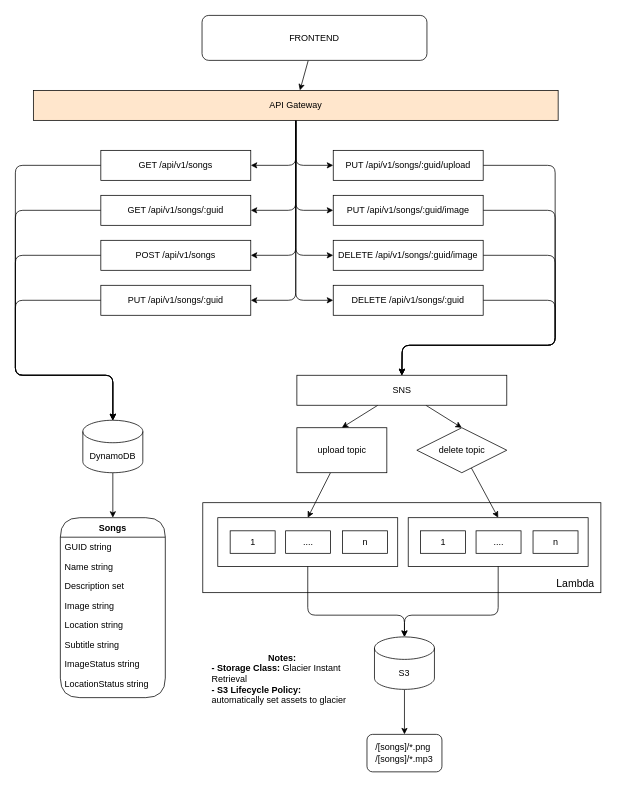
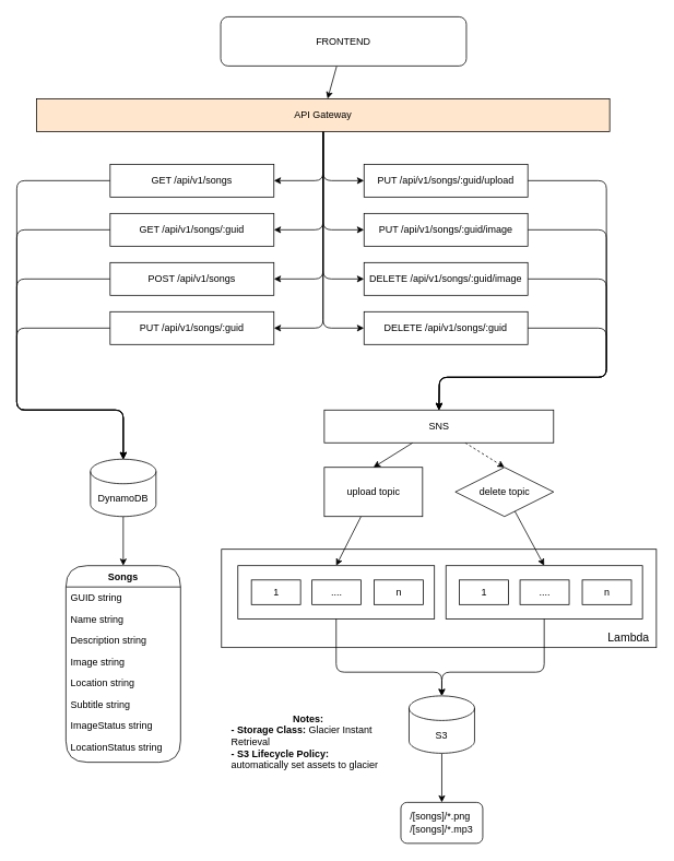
- <mxCell id="50" style="edgeStyle=none;html=1;entryX=0.5;entryY=0;entryDx=0;entryDy=0;" edge="1" parent="1" source="51" target="48"><mxGeometry relative="1" as="geometry" /></mxCell>
+ <mxCell id="50" style="edgeStyle=none;html=1;entryX=0.5;entryY=0;entryDx=0;entryDy=0;dashed=1;" edge="1" parent="1" source="51" target="48"><mxGeometry relative="1" as="geometry" /></mxCell>
- <mxCell id="12" value="Description set" style="text;strokeColor=none;fillColor=none;align=left;verticalAlign=top;spacingLeft=4;spacingRight=4;overflow=hidden;rotatable=0;points=[[0,0.5],[1,0.5]];portConstraint=eastwest;rounded=1;" parent="9" vertex="1"><mxGeometry y="78" width="140" height="26" as="geometry" /></mxCell>
+ <mxCell id="12" value="Description string" style="text;strokeColor=none;fillColor=none;align=left;verticalAlign=top;spacingLeft=4;spacingRight=4;overflow=hidden;rotatable=0;points=[[0,0.5],[1,0.5]];portConstraint=eastwest;rounded=1;" parent="9" vertex="1"><mxGeometry y="78" width="140" height="26" as="geometry" /></mxCell>
